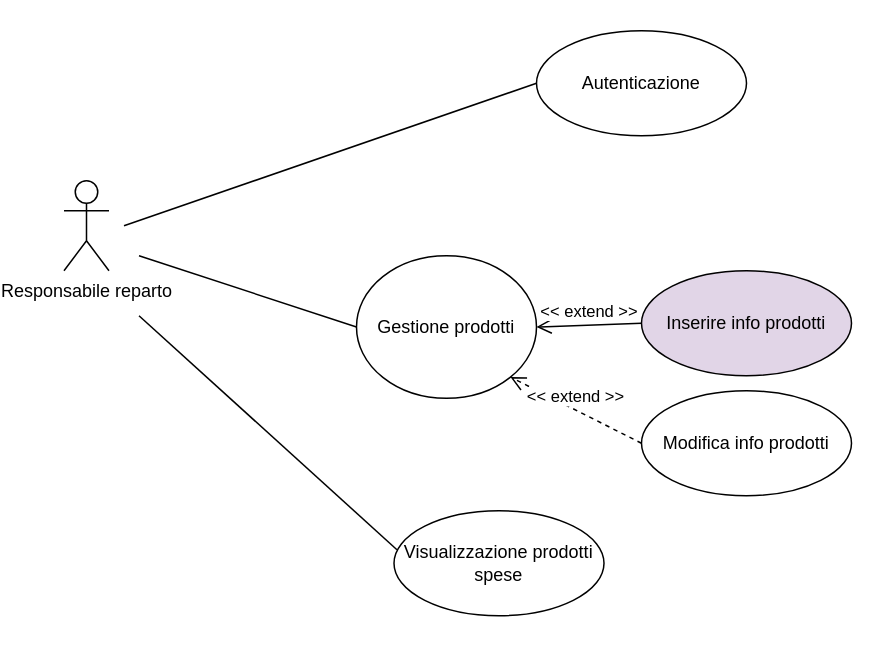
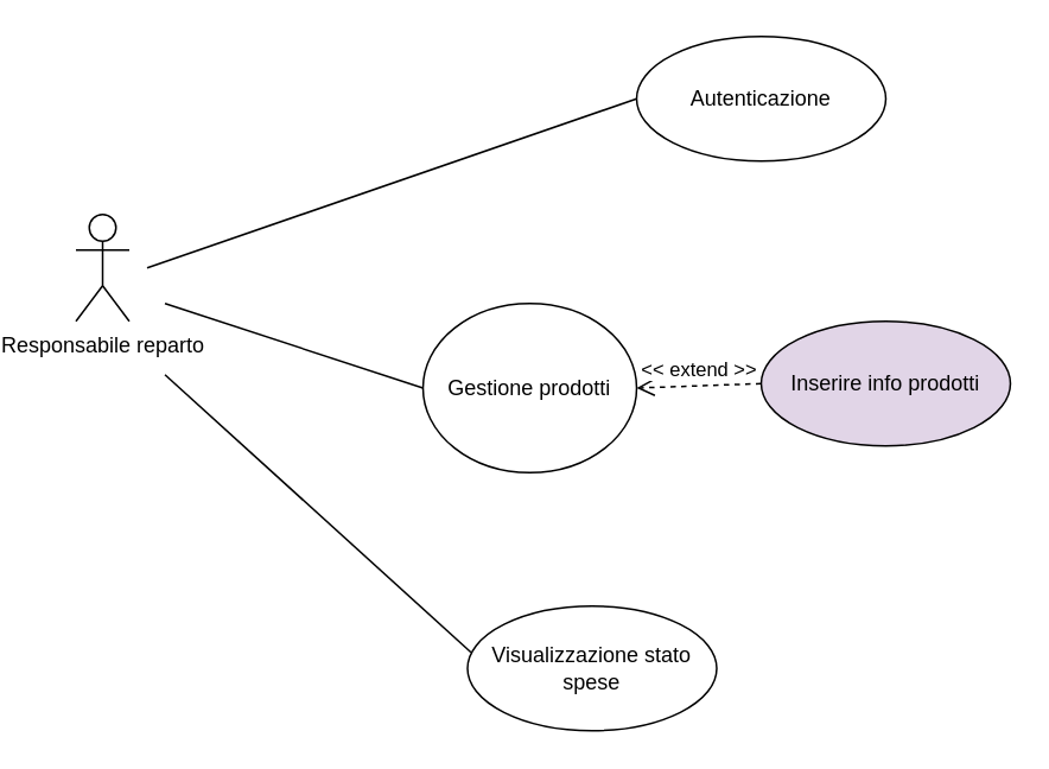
- <mxCell id="10" value="&amp;lt;&amp;lt; extend &amp;gt;&amp;gt;" style="html=1;verticalAlign=bottom;endArrow=open;dashed=0;endSize=8;entryX=1;entryY=0.5;entryDx=0;entryDy=0;exitX=0;exitY=0.5;exitDx=0;exitDy=0;" edge="1" parent="1" source="5" target="8"><mxGeometry relative="1" as="geometry"><mxPoint x="630" y="105" as="sourcePoint" /><mxPoint x="485" y="145" as="targetPoint" /></mxGeometry></mxCell>
+ <mxCell id="10" value="&amp;lt;&amp;lt; extend &amp;gt;&amp;gt;" style="html=1;verticalAlign=bottom;endArrow=open;dashed=1;endSize=8;entryX=1;entryY=0.5;entryDx=0;entryDy=0;exitX=0;exitY=0.5;exitDx=0;exitDy=0;" edge="1" parent="1" source="5" target="8"><mxGeometry relative="1" as="geometry"><mxPoint x="630" y="105" as="sourcePoint" /><mxPoint x="485" y="145" as="targetPoint" /></mxGeometry></mxCell>
- <mxCell id="11" value="&amp;lt;&amp;lt; extend &amp;gt;&amp;gt;" style="html=1;verticalAlign=bottom;endArrow=open;dashed=1;endSize=8;entryX=1;entryY=1;entryDx=0;entryDy=0;exitX=0;exitY=0.5;exitDx=0;exitDy=0;" edge="1" parent="1" source="7" target="8"><mxGeometry relative="1" as="geometry"><mxPoint x="640" y="115" as="sourcePoint" /><mxPoint x="495" y="155" as="targetPoint" /></mxGeometry></mxCell>
- <mxCell id="7" value="Modifica info prodotti" style="ellipse;whiteSpace=wrap;html=1;" parent="1" vertex="1"><mxGeometry x="405" y="260" width="140" height="70" as="geometry" /></mxCell>
- <mxCell id="6" value="Visualizzazione prodotti spese" style="ellipse;whiteSpace=wrap;html=1;" parent="1" vertex="1"><mxGeometry x="240" y="340" width="140" height="70" as="geometry" /></mxCell>
+ <mxCell id="6" value="Visualizzazione stato spese" style="ellipse;whiteSpace=wrap;html=1;" parent="1" vertex="1"><mxGeometry x="240" y="340" width="140" height="70" as="geometry" /></mxCell>
